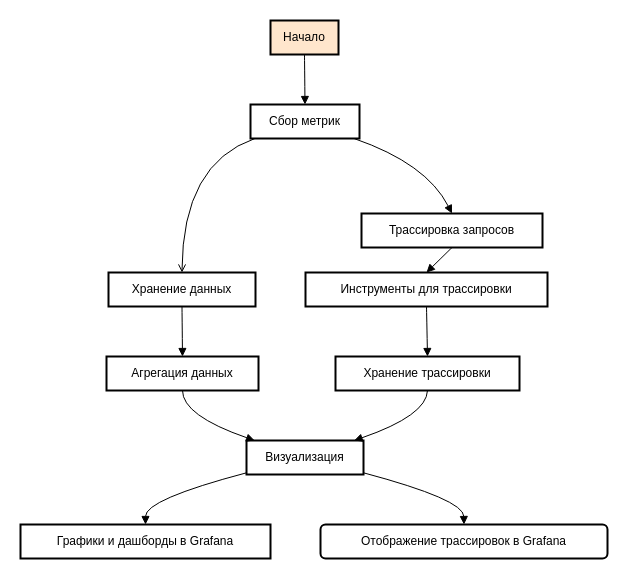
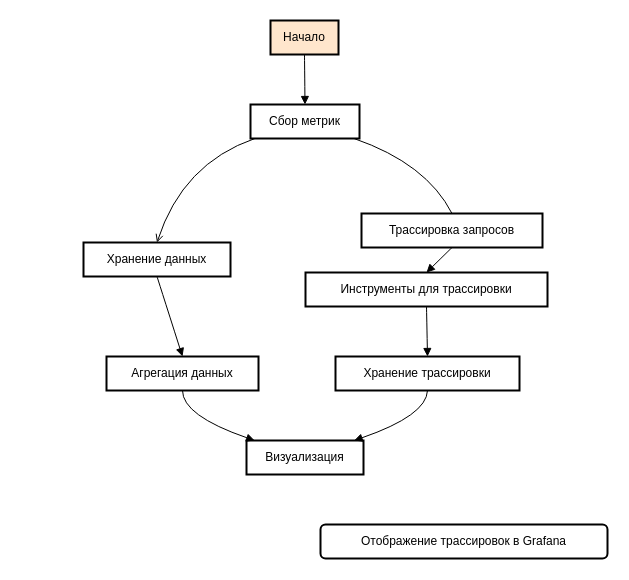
- <mxCell id="17" value="" style="curved=1;startArrow=none;endArrow=block;exitX=0.95;exitY=1;entryX=0.5;entryY=0;" edge="1" parent="1" source="3" target="8"><mxGeometry relative="1" as="geometry"><Array as="points"><mxPoint x="426" y="163" /></Array></mxGeometry></mxCell>
+ <mxCell id="17" value="" style="curved=1;startArrow=none;endArrow=none;exitX=0.95;exitY=1;entryX=0.5;entryY=0;" edge="1" parent="1" source="3" target="8"><mxGeometry relative="1" as="geometry"><Array as="points"><mxPoint x="426" y="163" /></Array></mxGeometry></mxCell>
- <mxCell id="4" value="Хранение данных" style="whiteSpace=wrap;strokeWidth=2;" vertex="1" parent="1"><mxGeometry x="108" y="272" width="147" height="34" as="geometry" /></mxCell>
+ <mxCell id="4" value="Хранение данных" style="whiteSpace=wrap;strokeWidth=2;" vertex="1" parent="1"><mxGeometry x="83" y="242" width="147" height="34" as="geometry" /></mxCell>
- <mxCell id="21" value="" style="curved=1;startArrow=none;endArrow=block;exitX=1;exitY=0.95;entryX=0.5;entryY=0;" edge="1" parent="1" source="6" target="11"><mxGeometry relative="1" as="geometry"><Array as="points"><mxPoint x="463" y="499" /></Array></mxGeometry></mxCell>
- <mxCell id="16" value="" style="curved=1;startArrow=none;endArrow=block;exitX=0;exitY=0.95;entryX=0.5;entryY=0;" edge="1" parent="1" source="6" target="7"><mxGeometry relative="1" as="geometry"><Array as="points"><mxPoint x="145" y="499" /></Array></mxGeometry></mxCell>
- <mxCell id="7" value="Графики и дашборды в Grafana" style="whiteSpace=wrap;strokeWidth=2;" vertex="1" parent="1"><mxGeometry y="524" width="250" height="34" as="geometry" x="20" /></mxCell>
